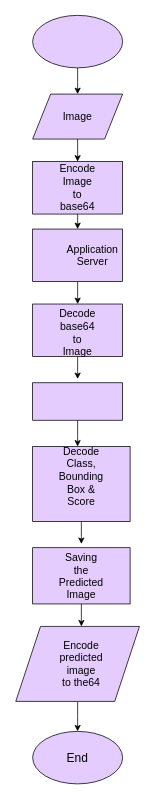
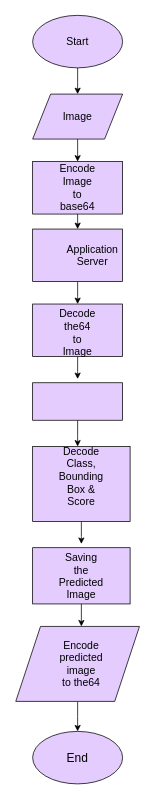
+ <mxCell id="4" value="Start" style="text;html=1;strokeColor=none;fillColor=none;align=center;verticalAlign=middle;whiteSpace=wrap;rounded=0;fontStyle=0;fontSize=14;" vertex="1" parent="1"><mxGeometry x="83" y="45" width="40" height="20" as="geometry" /></mxCell>
- <mxCell id="18" value="Decode base64 to Image" style="text;html=1;strokeColor=none;fillColor=none;align=center;verticalAlign=middle;whiteSpace=wrap;rounded=0;fontSize=14;" vertex="1" parent="1"><mxGeometry x="83" y="405" width="40" height="75" as="geometry" /></mxCell>
+ <mxCell id="18" value="Decode the64 to Image" style="text;html=1;strokeColor=none;fillColor=none;align=center;verticalAlign=middle;whiteSpace=wrap;rounded=0;fontSize=14;" vertex="1" parent="1"><mxGeometry x="83" y="405" width="40" height="75" as="geometry" /></mxCell>
